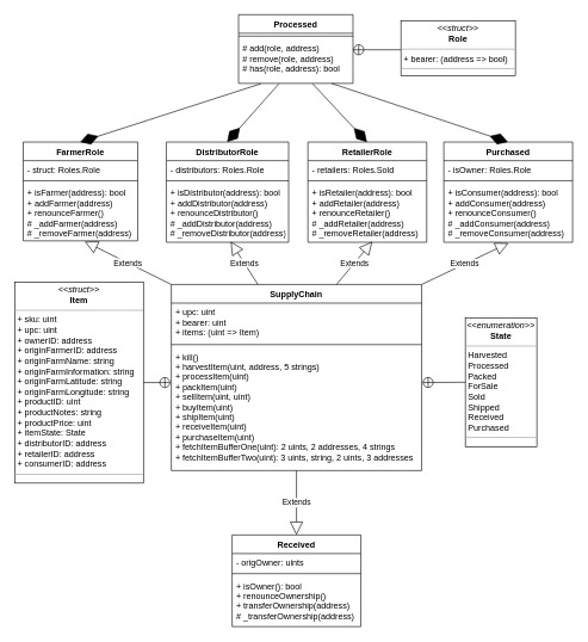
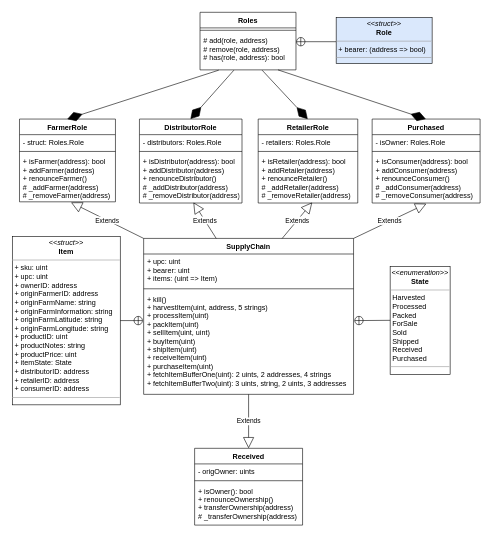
- <mxCell id="18" value="Processed" style="swimlane;fontStyle=1;align=center;verticalAlign=top;childLayout=stackLayout;horizontal=1;startSize=26;horizontalStack=0;resizeParent=1;resizeParentMax=0;resizeLast=0;collapsible=1;marginBottom=0;" parent="1" vertex="1"><mxGeometry x="333" y="20" width="160" height="96" as="geometry" /></mxCell>
+ <mxCell id="18" value="Roles" style="swimlane;fontStyle=1;align=center;verticalAlign=top;childLayout=stackLayout;horizontal=1;startSize=26;horizontalStack=0;resizeParent=1;resizeParentMax=0;resizeLast=0;collapsible=1;marginBottom=0;" parent="1" vertex="1"><mxGeometry x="333" y="20" width="160" height="96" as="geometry" /></mxCell>
- <mxCell id="21" value="&lt;p style=&quot;margin: 0px ; margin-top: 4px ; text-align: center&quot;&gt;&lt;i&gt;&amp;lt;&amp;lt;struct&amp;gt;&amp;gt;&lt;/i&gt;&lt;br&gt;&lt;b&gt;Role&lt;/b&gt;&lt;/p&gt;&lt;hr size=&quot;1&quot;&gt;&lt;p style=&quot;margin: 0px ; margin-left: 4px&quot;&gt;+ bearer: (address =&amp;gt; bool)&lt;br&gt;&lt;/p&gt;&lt;hr size=&quot;1&quot;&gt;&lt;p style=&quot;margin: 0px ; margin-left: 4px&quot;&gt;&lt;br&gt;&lt;/p&gt;" style="verticalAlign=top;align=left;overflow=fill;fontSize=12;fontFamily=Helvetica;html=1;" parent="1" vertex="1"><mxGeometry x="560" y="28.5" width="160" height="77" as="geometry" /></mxCell>
+ <mxCell id="21" value="&lt;p style=&quot;margin: 0px ; margin-top: 4px ; text-align: center&quot;&gt;&lt;i&gt;&amp;lt;&amp;lt;struct&amp;gt;&amp;gt;&lt;/i&gt;&lt;br&gt;&lt;b&gt;Role&lt;/b&gt;&lt;/p&gt;&lt;hr size=&quot;1&quot;&gt;&lt;p style=&quot;margin: 0px ; margin-left: 4px&quot;&gt;+ bearer: (address =&amp;gt; bool)&lt;br&gt;&lt;/p&gt;&lt;hr size=&quot;1&quot;&gt;&lt;p style=&quot;margin: 0px ; margin-left: 4px&quot;&gt;&lt;br&gt;&lt;/p&gt;" style="verticalAlign=top;align=left;overflow=fill;fontSize=12;fontFamily=Helvetica;html=1;fillColor=#dae8fc;" parent="1" vertex="1"><mxGeometry x="560" y="28.5" width="160" height="77" as="geometry" /></mxCell>
- <mxCell id="11" value="- retailers: Roles.Sold" style="text;strokeColor=none;fillColor=none;align=left;verticalAlign=top;spacingLeft=4;spacingRight=4;overflow=hidden;rotatable=0;points=[[0,0.5],[1,0.5]];portConstraint=eastwest;" parent="10" vertex="1"><mxGeometry y="26" width="166" height="24" as="geometry" /></mxCell>
+ <mxCell id="11" value="- retailers: Roles.Role" style="text;strokeColor=none;fillColor=none;align=left;verticalAlign=top;spacingLeft=4;spacingRight=4;overflow=hidden;rotatable=0;points=[[0,0.5],[1,0.5]];portConstraint=eastwest;" parent="10" vertex="1"><mxGeometry y="26" width="166" height="24" as="geometry" /></mxCell>
